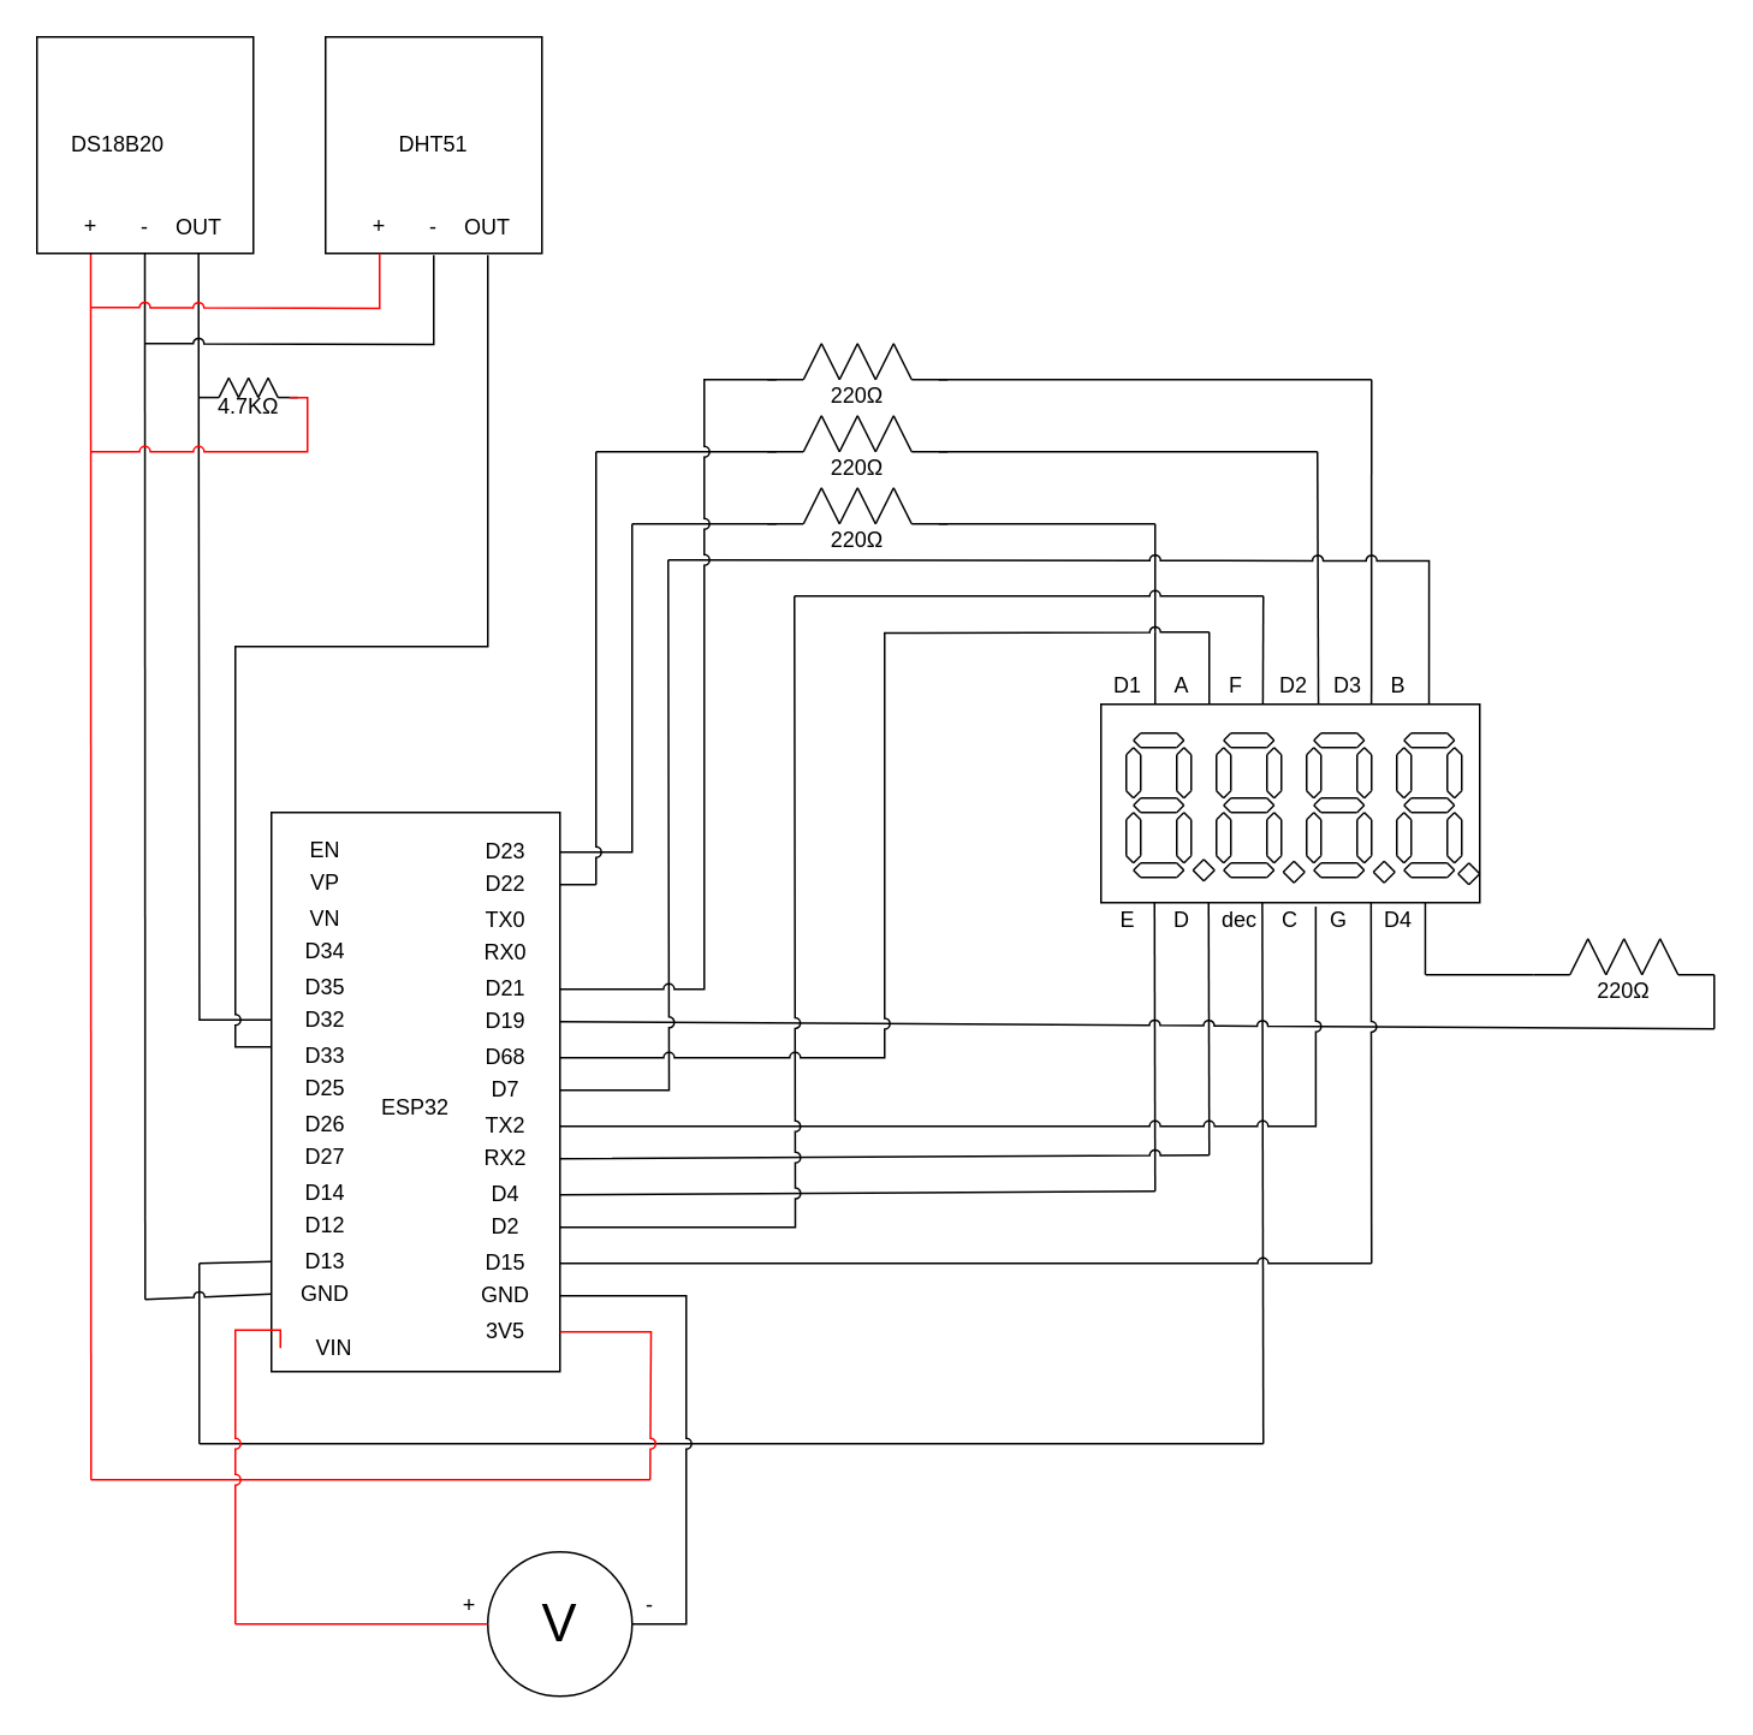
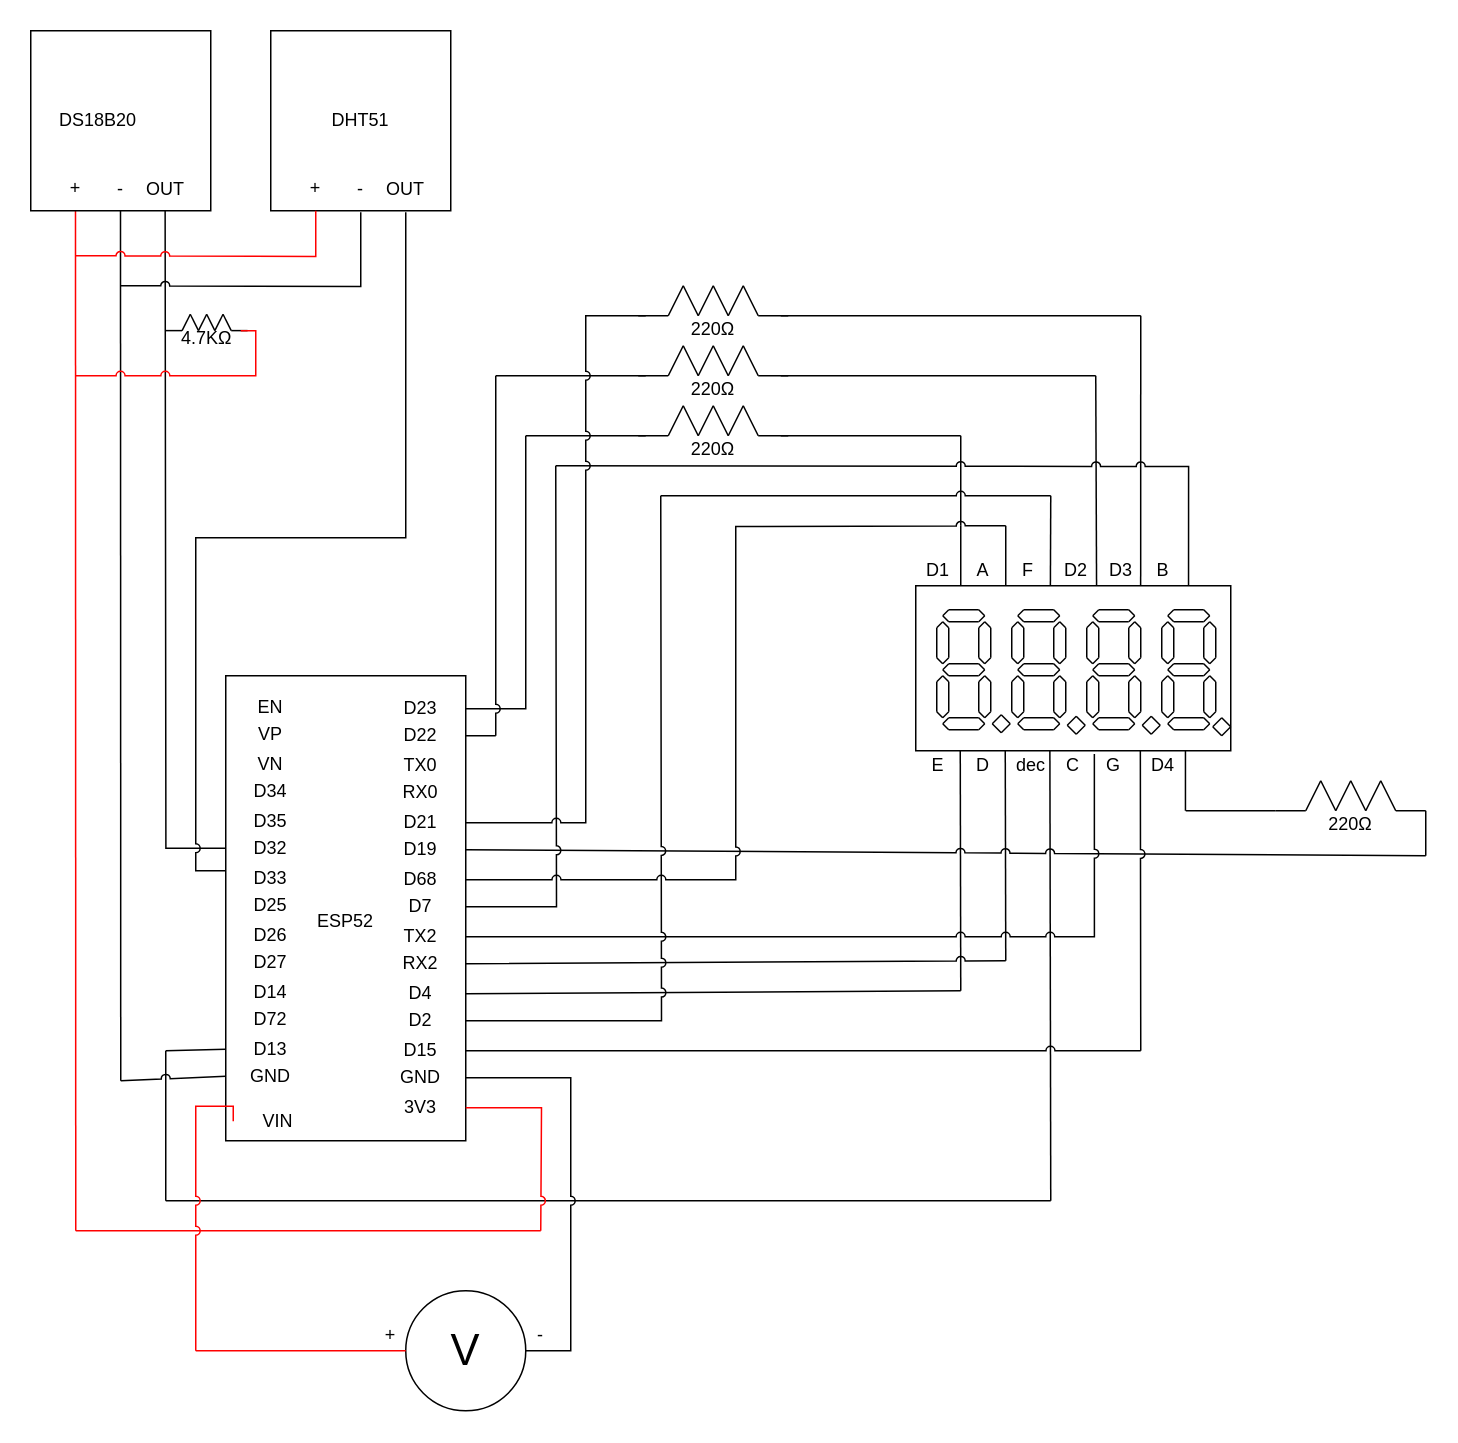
- <mxCell id="261" value="ESP32" style="text;html=1;align=center;verticalAlign=middle;whiteSpace=wrap;rounded=0;" parent="259" vertex="1"><mxGeometry x="40" y="125.25" width="80" height="77.5" as="geometry" /></mxCell>
+ <mxCell id="261" value="ESP52" style="text;html=1;align=center;verticalAlign=middle;whiteSpace=wrap;rounded=0;" parent="259" vertex="1"><mxGeometry x="40" y="125.25" width="80" height="77.5" as="geometry" /></mxCell>
- <mxCell id="287" value="D12" style="text;html=1;align=center;verticalAlign=middle;whiteSpace=wrap;rounded=0;" parent="259" vertex="1"><mxGeometry y="219" width="60" height="20" as="geometry" /></mxCell>
+ <mxCell id="287" value="D72" style="text;html=1;align=center;verticalAlign=middle;whiteSpace=wrap;rounded=0;" parent="259" vertex="1"><mxGeometry y="219" width="60" height="20" as="geometry" /></mxCell>
- <mxCell id="276" value="3V5" style="text;html=1;align=center;verticalAlign=middle;whiteSpace=wrap;rounded=0;" parent="259" vertex="1"><mxGeometry x="100" y="278" width="60" height="20" as="geometry" /></mxCell>
+ <mxCell id="276" value="3V3" style="text;html=1;align=center;verticalAlign=middle;whiteSpace=wrap;rounded=0;" parent="259" vertex="1"><mxGeometry x="100" y="278" width="60" height="20" as="geometry" /></mxCell>
